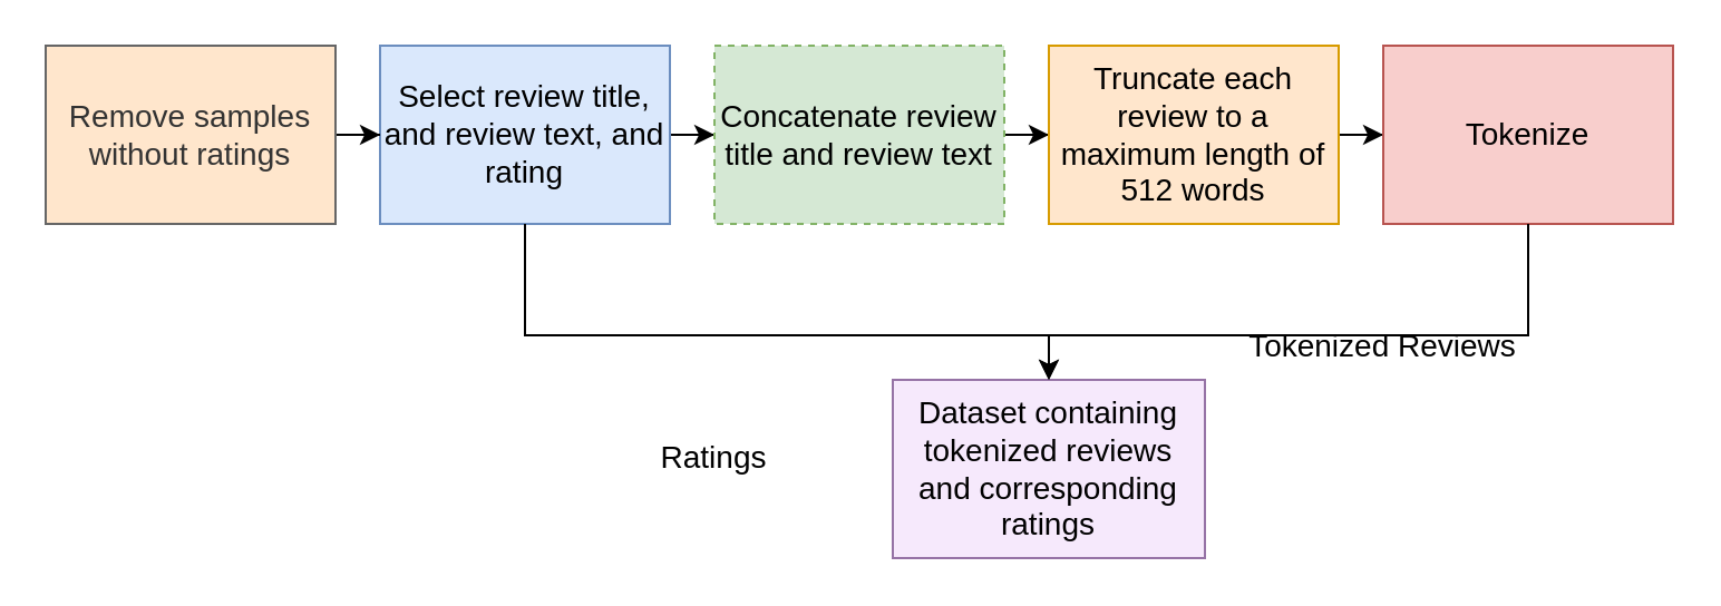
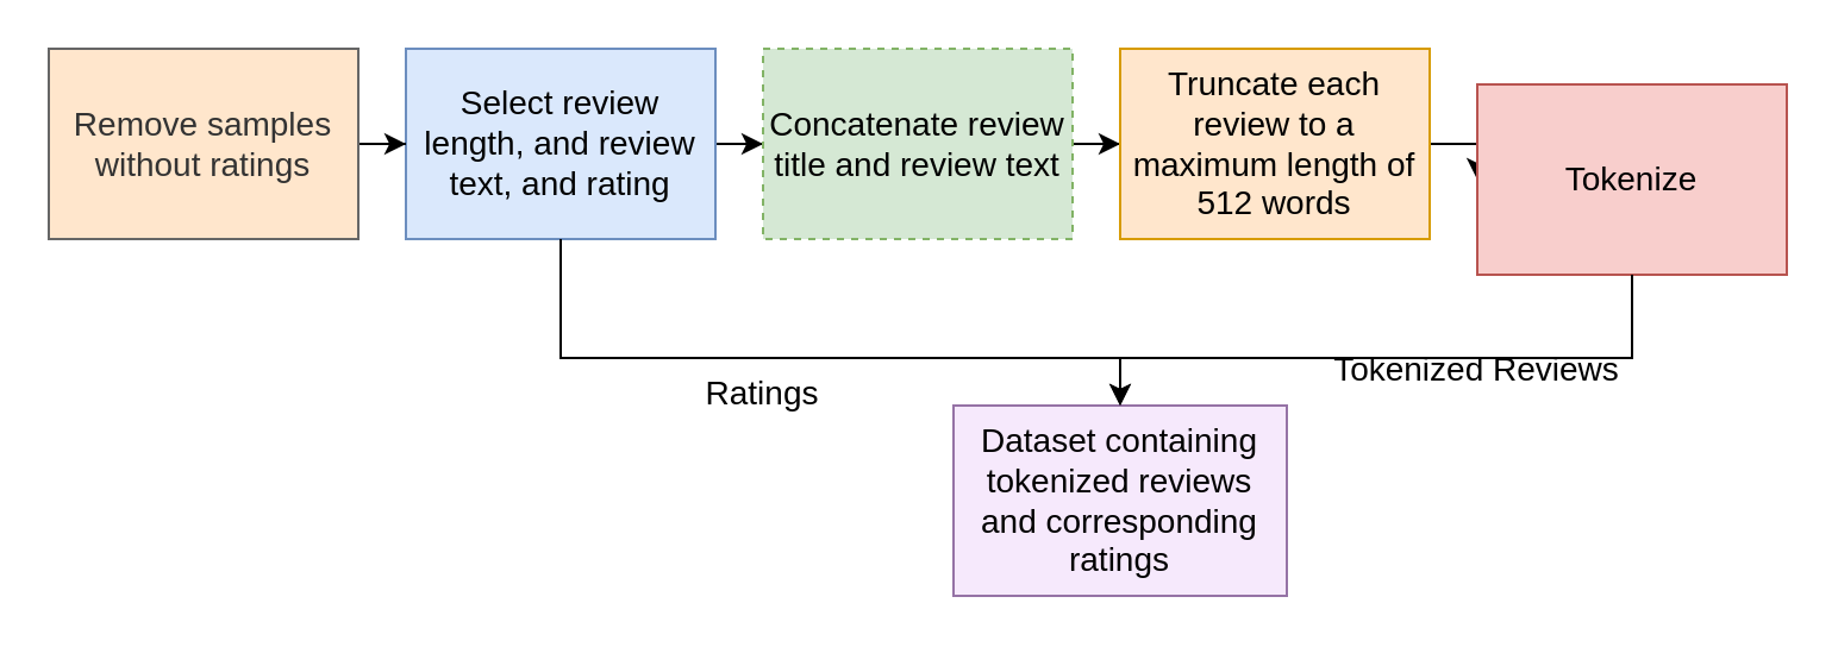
- <mxCell id="3" value="&lt;font style=&quot;font-size: 14px;&quot;&gt;Select review title, and review text, and rating&lt;/font&gt;" style="rounded=0;whiteSpace=wrap;html=1;fillColor=#dae8fc;strokeColor=#6c8ebf;" parent="1" vertex="1"><mxGeometry x="170" y="20" width="130" height="80" as="geometry" /></mxCell>
+ <mxCell id="3" value="&lt;font style=&quot;font-size: 14px;&quot;&gt;Select review length, and review text, and rating&lt;/font&gt;" style="rounded=0;whiteSpace=wrap;html=1;fillColor=#dae8fc;strokeColor=#6c8ebf;" parent="1" vertex="1"><mxGeometry x="170" y="20" width="130" height="80" as="geometry" /></mxCell>
- <mxCell id="8" value="&lt;font style=&quot;font-size: 14px;&quot;&gt;Tokenize&lt;/font&gt;" style="rounded=0;whiteSpace=wrap;html=1;fillColor=#f8cecc;strokeColor=#b85450;" parent="1" vertex="1"><mxGeometry x="620" y="20" width="130" height="80" as="geometry" /></mxCell>
+ <mxCell id="8" value="&lt;font style=&quot;font-size: 14px;&quot;&gt;Tokenize&lt;/font&gt;" style="rounded=0;whiteSpace=wrap;html=1;fillColor=#f8cecc;strokeColor=#b85450;" parent="1" vertex="1"><mxGeometry x="620" y="35" width="130" height="80" as="geometry" /></mxCell>
- <mxCell id="14" value="&lt;font style=&quot;font-size: 14px;&quot;&gt;Ratings&lt;/font&gt;" style="text;html=1;strokeColor=none;fillColor=none;align=center;verticalAlign=middle;whiteSpace=wrap;rounded=0;" vertex="1" parent="1"><mxGeometry x="290" y="190" width="60" height="30" as="geometry" /></mxCell>
+ <mxCell id="14" value="&lt;font style=&quot;font-size: 14px;&quot;&gt;Ratings&lt;/font&gt;" style="text;html=1;strokeColor=none;fillColor=none;align=center;verticalAlign=middle;whiteSpace=wrap;rounded=0;" vertex="1" parent="1"><mxGeometry x="290" y="150" width="60" height="30" as="geometry" /></mxCell>
